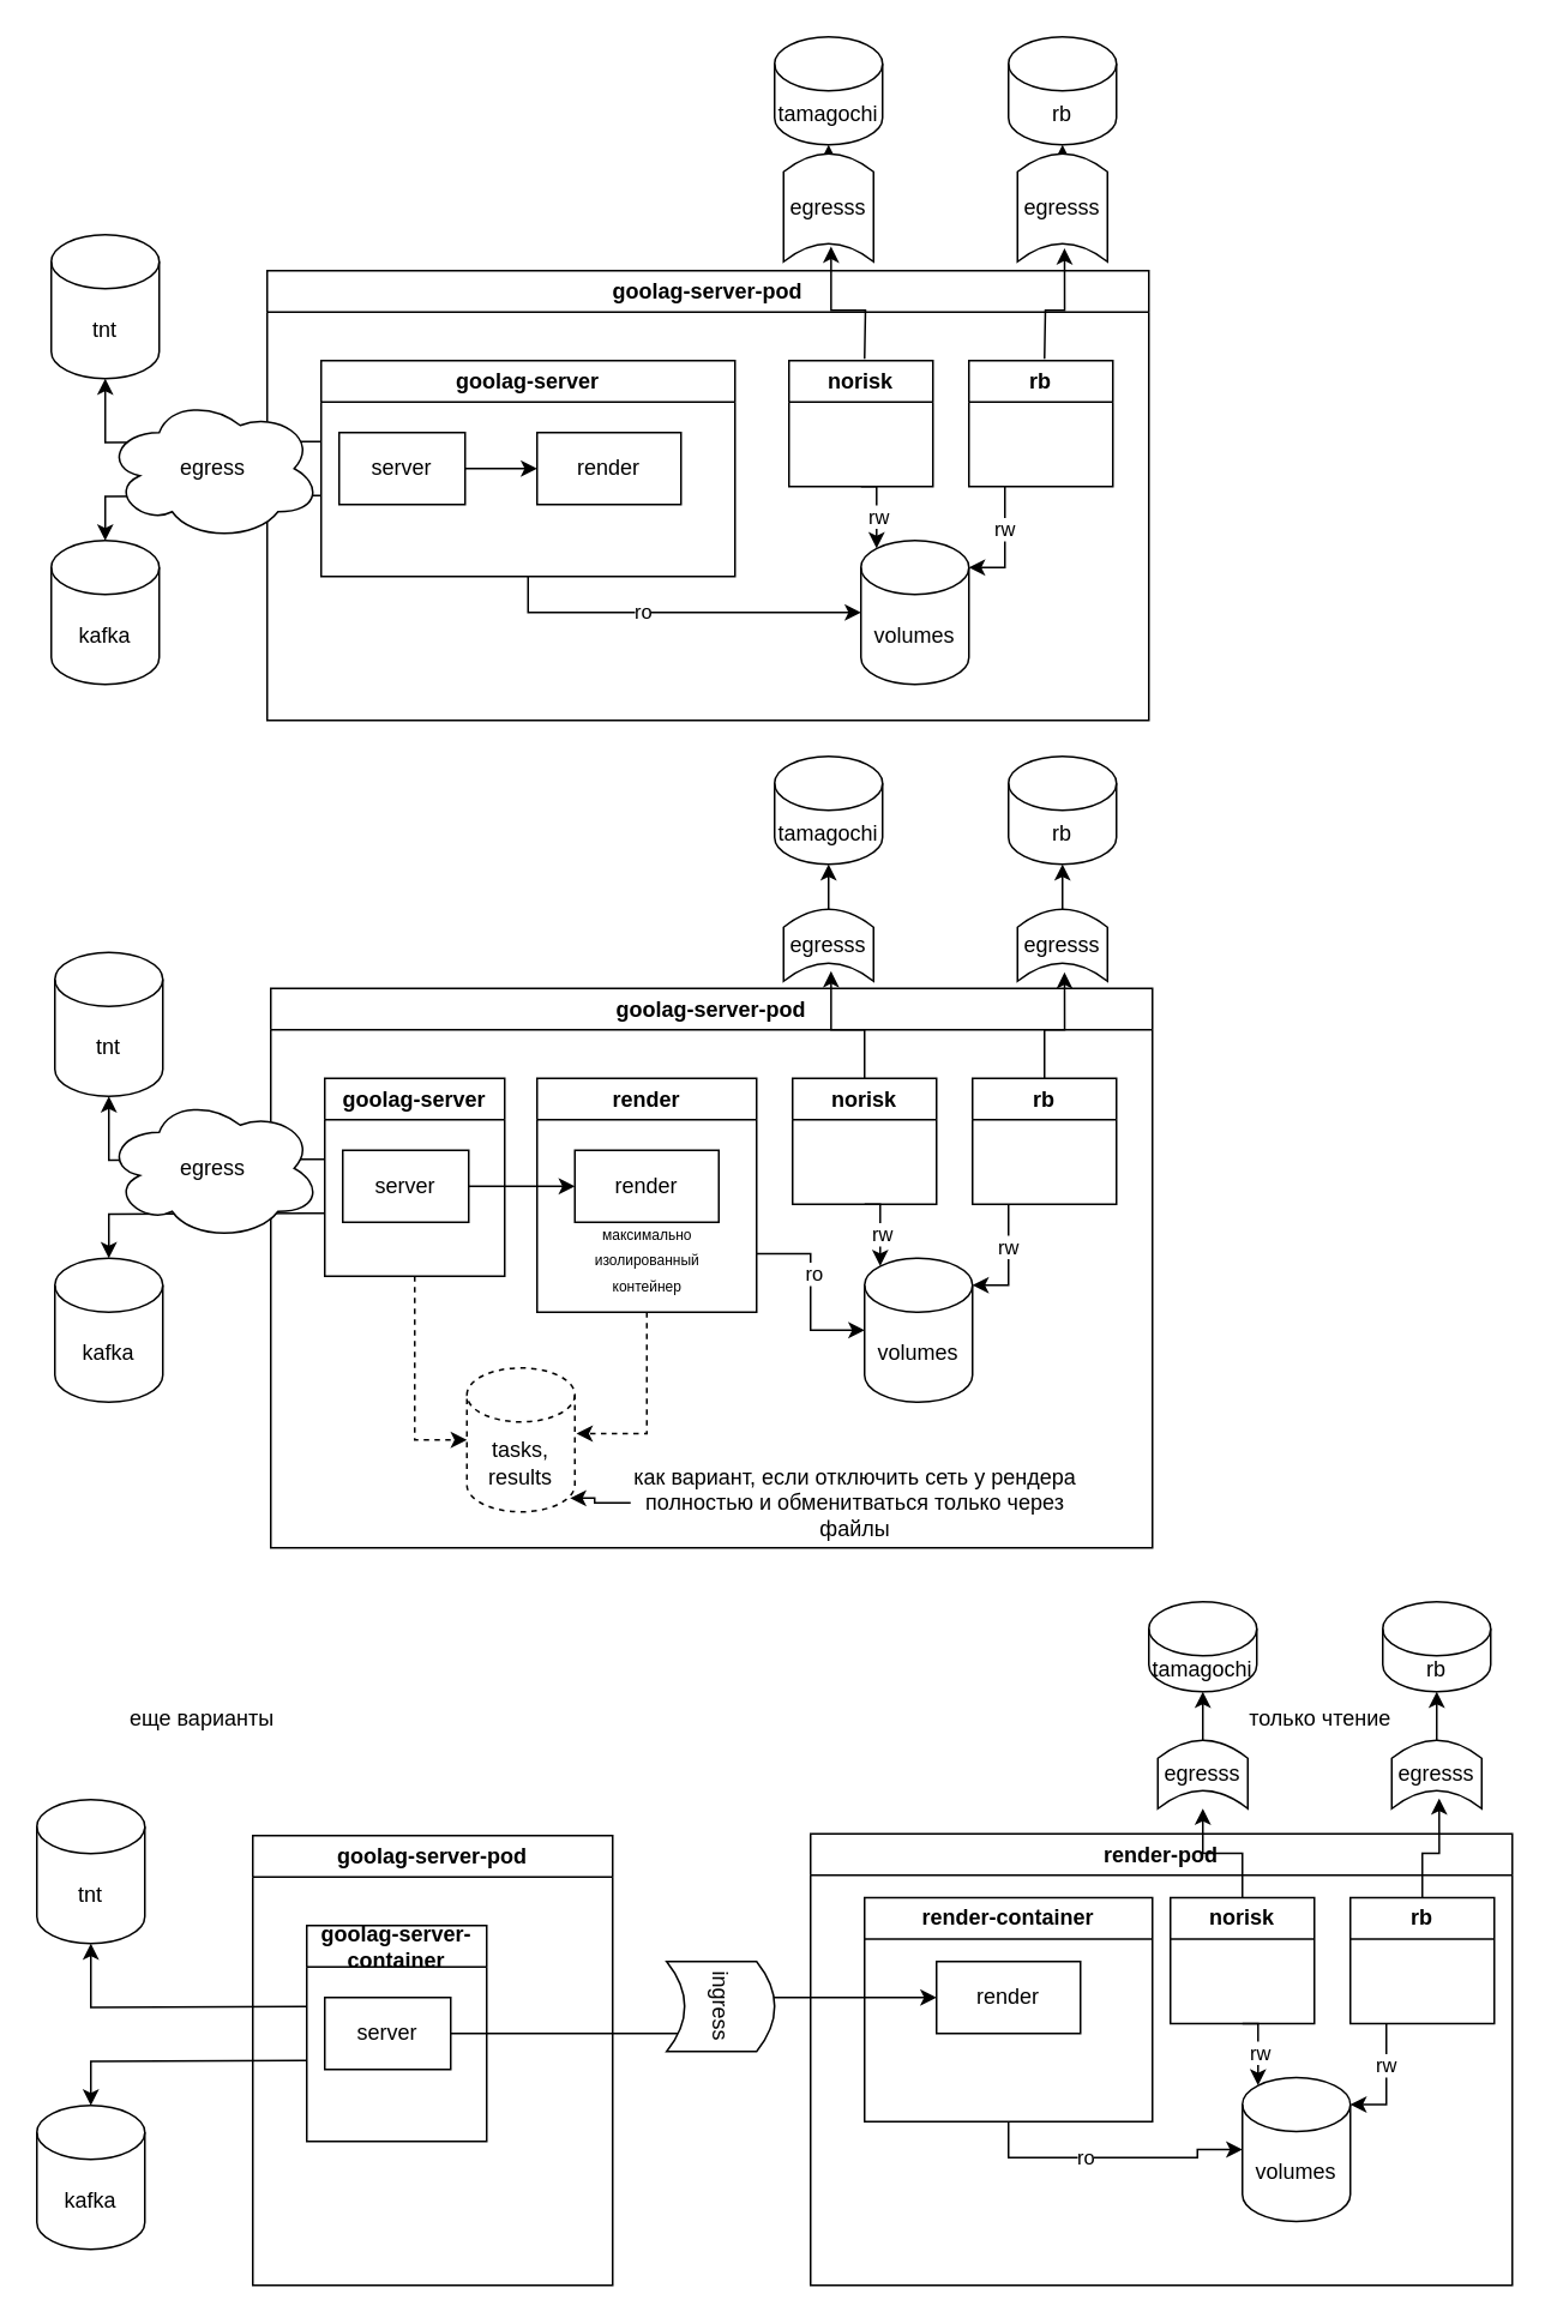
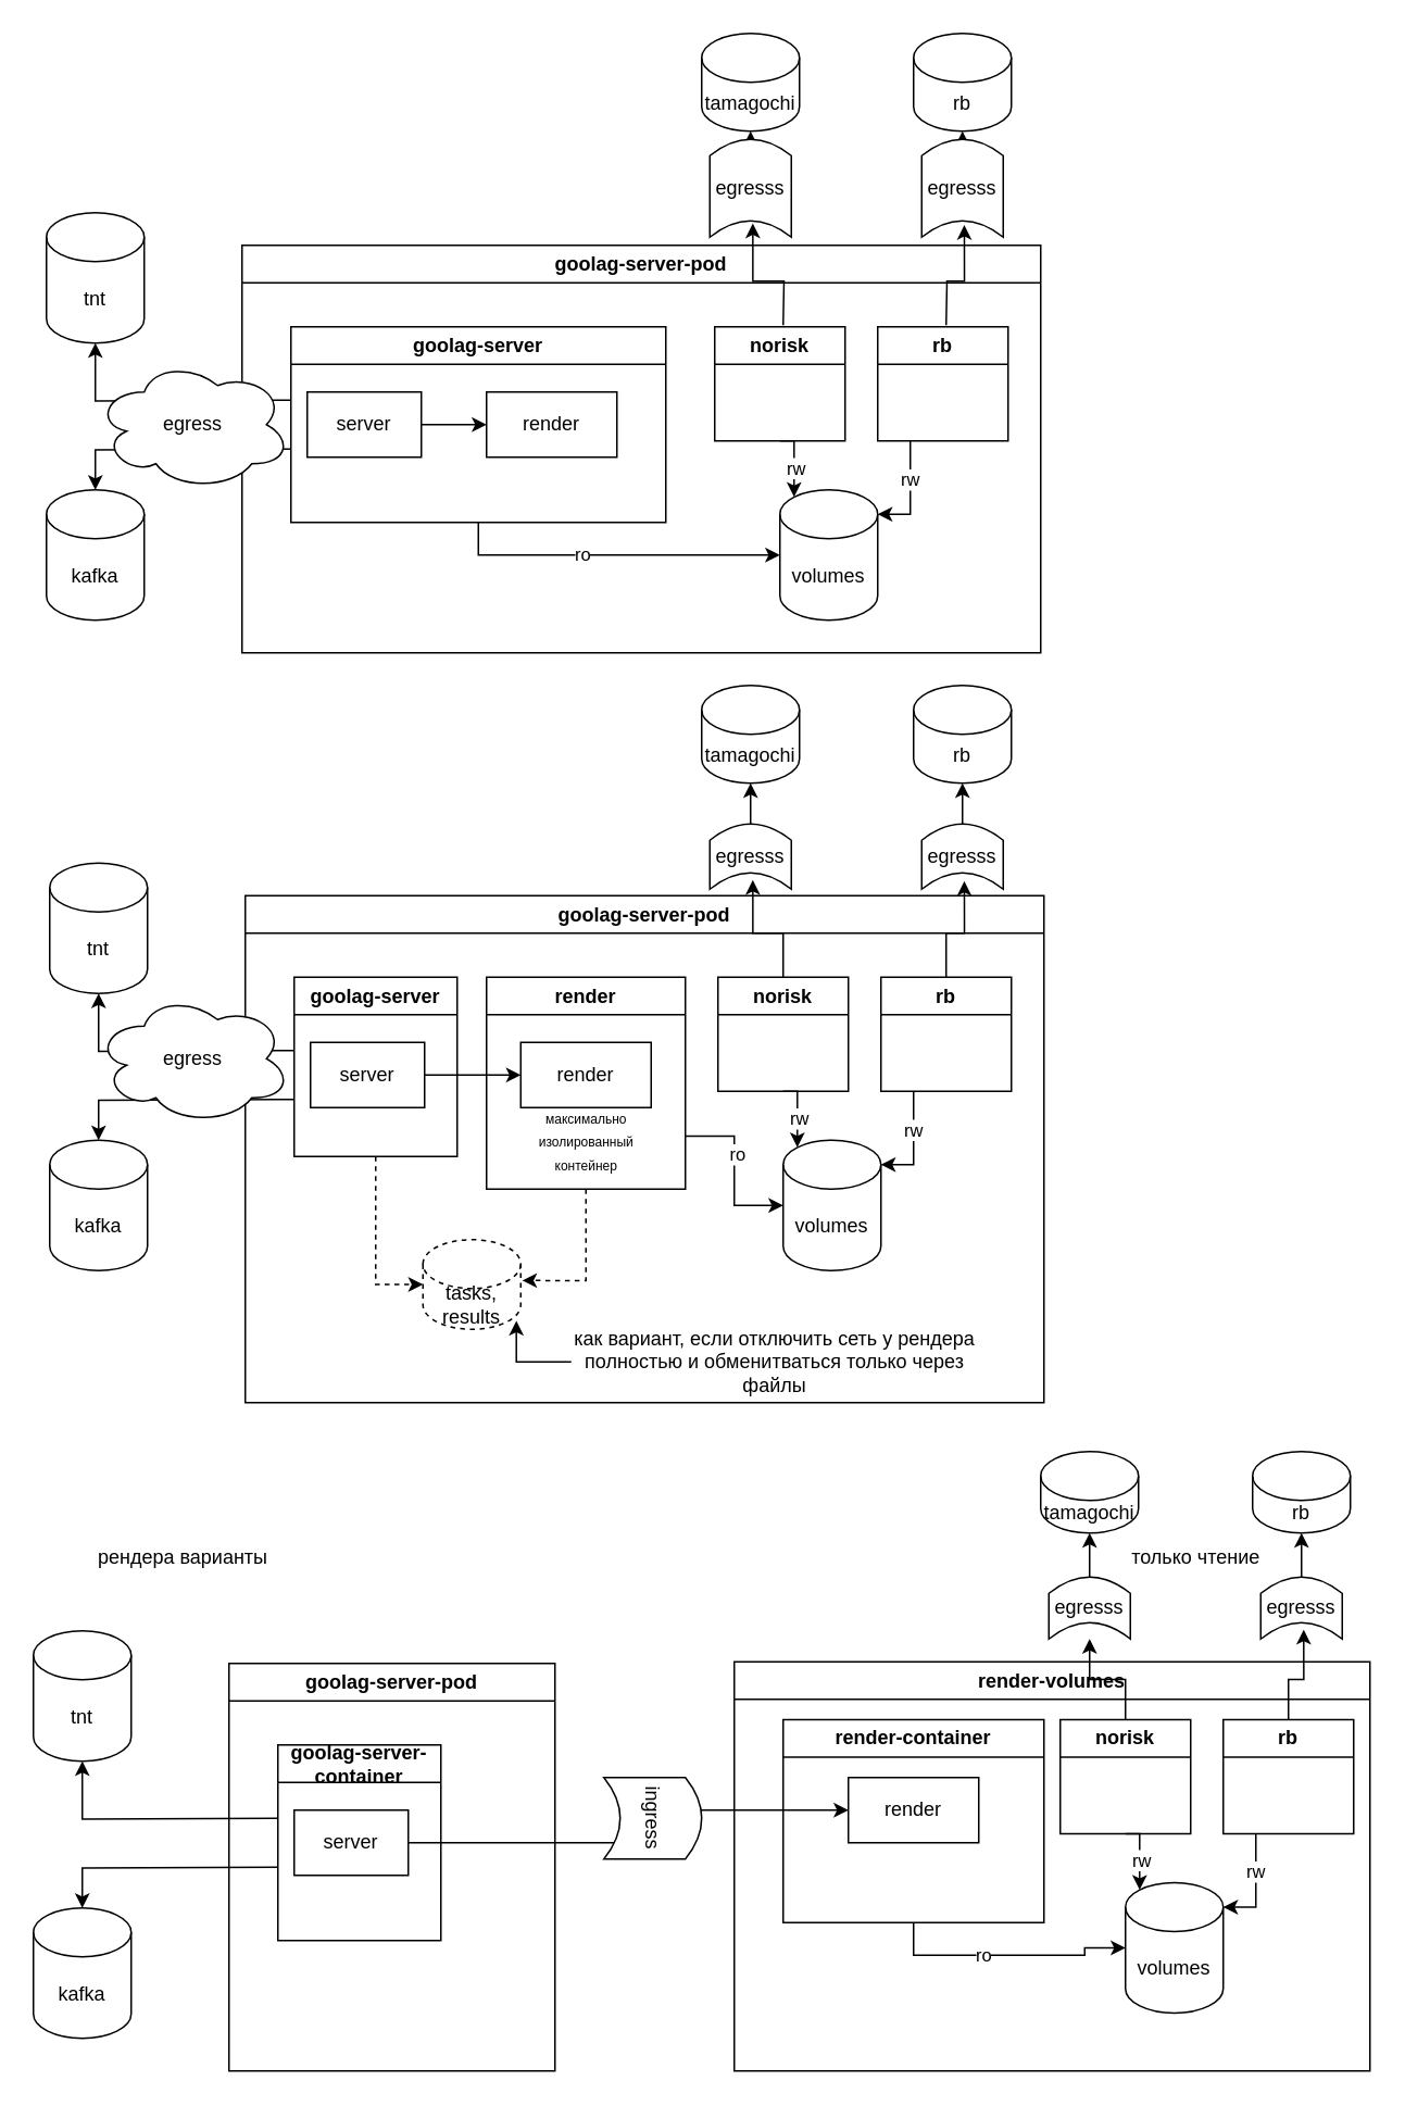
- <mxCell id="38" value="tasks,&lt;br&gt;results" style="shape=cylinder3;whiteSpace=wrap;html=1;boundedLbl=1;backgroundOutline=1;size=15;dashed=1;" vertex="1" parent="20"><mxGeometry x="109" y="211" width="60" height="80" as="geometry" /></mxCell>
+ <mxCell id="38" value="tasks,&lt;br&gt;results" style="shape=cylinder3;whiteSpace=wrap;html=1;boundedLbl=1;backgroundOutline=1;size=15;dashed=1;" vertex="1" parent="20"><mxGeometry x="109" y="211" width="60" height="55" as="geometry" /></mxCell>
- <mxCell id="46" value="еще варианты" style="text;html=1;strokeColor=none;fillColor=none;align=center;verticalAlign=middle;whiteSpace=wrap;rounded=0;" vertex="1" parent="1"><mxGeometry x="22" y="940" width="180" height="30" as="geometry" /></mxCell>
+ <mxCell id="46" value="рендера варианты" style="text;html=1;strokeColor=none;fillColor=none;align=center;verticalAlign=middle;whiteSpace=wrap;rounded=0;" vertex="1" parent="1"><mxGeometry x="22" y="940" width="180" height="30" as="geometry" /></mxCell>
- <mxCell id="54" value="render-pod" style="swimlane;whiteSpace=wrap;html=1;" vertex="1" parent="1"><mxGeometry x="450" y="1019" width="390" height="251" as="geometry" /></mxCell>
+ <mxCell id="54" value="render-volumes" style="swimlane;whiteSpace=wrap;html=1;" vertex="1" parent="1"><mxGeometry x="450" y="1019" width="390" height="251" as="geometry" /></mxCell>
